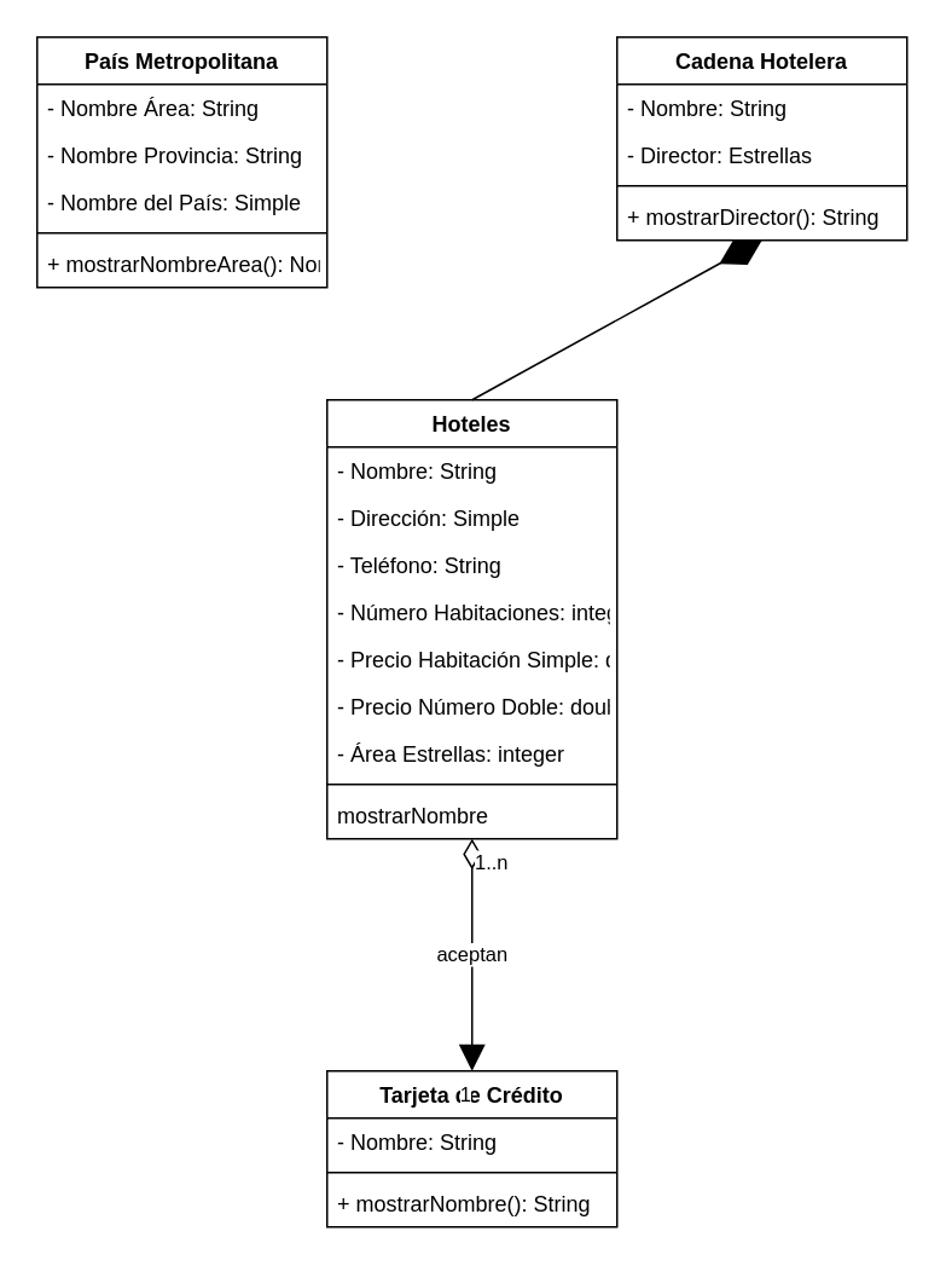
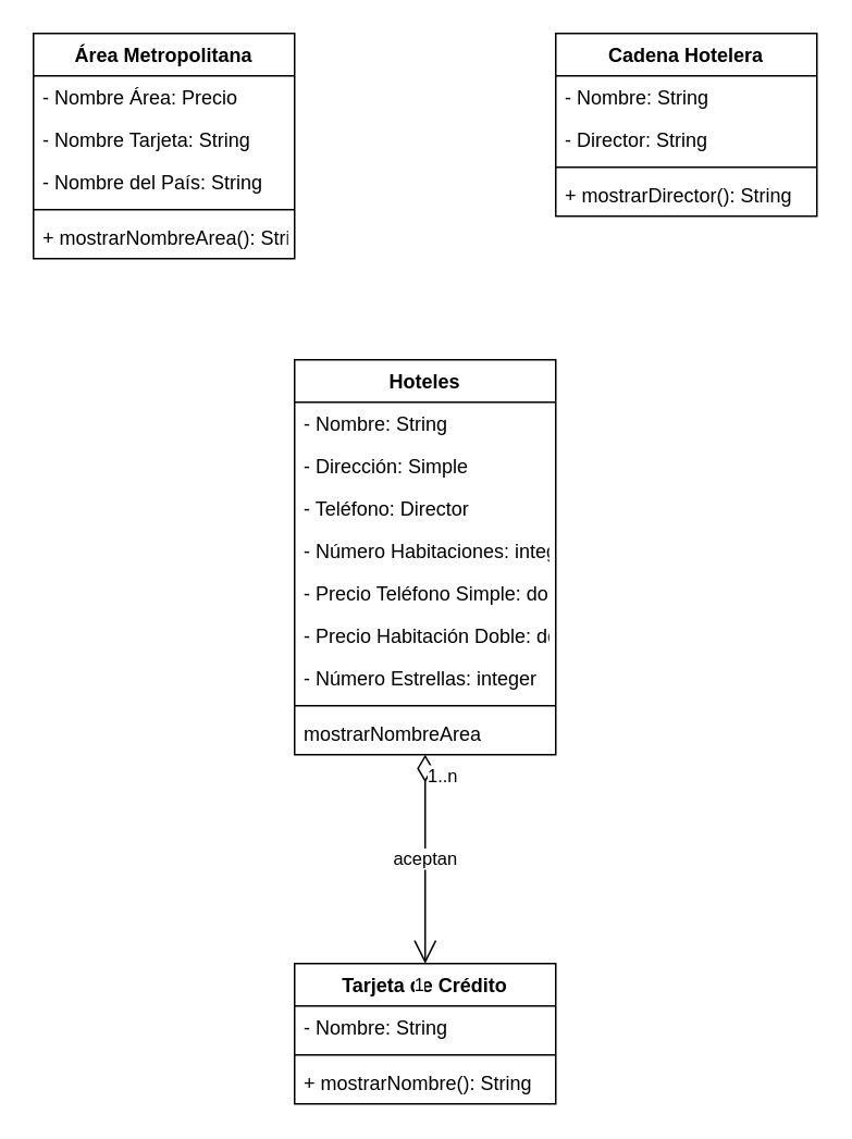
- <mxCell id="2" value="País Metropolitana" style="swimlane;fontStyle=1;align=center;verticalAlign=top;childLayout=stackLayout;horizontal=1;startSize=26;horizontalStack=0;resizeParent=1;resizeParentMax=0;resizeLast=0;collapsible=1;marginBottom=0;" vertex="1" parent="1"><mxGeometry x="20" y="20" width="160" height="138" as="geometry" /></mxCell>
+ <mxCell id="2" value="Área Metropolitana" style="swimlane;fontStyle=1;align=center;verticalAlign=top;childLayout=stackLayout;horizontal=1;startSize=26;horizontalStack=0;resizeParent=1;resizeParentMax=0;resizeLast=0;collapsible=1;marginBottom=0;" vertex="1" parent="1"><mxGeometry x="20" y="20" width="160" height="138" as="geometry" /></mxCell>
- <mxCell id="3" value="- Nombre Área: String" style="text;strokeColor=none;fillColor=none;align=left;verticalAlign=top;spacingLeft=4;spacingRight=4;overflow=hidden;rotatable=0;points=[[0,0.5],[1,0.5]];portConstraint=eastwest;" vertex="1" parent="2"><mxGeometry y="26" width="160" height="26" as="geometry" /></mxCell>
+ <mxCell id="3" value="- Nombre Área: Precio" style="text;strokeColor=none;fillColor=none;align=left;verticalAlign=top;spacingLeft=4;spacingRight=4;overflow=hidden;rotatable=0;points=[[0,0.5],[1,0.5]];portConstraint=eastwest;" vertex="1" parent="2"><mxGeometry y="26" width="160" height="26" as="geometry" /></mxCell>
- <mxCell id="4" value="- Nombre Provincia: String" style="text;strokeColor=none;fillColor=none;align=left;verticalAlign=top;spacingLeft=4;spacingRight=4;overflow=hidden;rotatable=0;points=[[0,0.5],[1,0.5]];portConstraint=eastwest;" vertex="1" parent="2"><mxGeometry y="52" width="160" height="26" as="geometry" /></mxCell>
+ <mxCell id="4" value="- Nombre Tarjeta: String" style="text;strokeColor=none;fillColor=none;align=left;verticalAlign=top;spacingLeft=4;spacingRight=4;overflow=hidden;rotatable=0;points=[[0,0.5],[1,0.5]];portConstraint=eastwest;" vertex="1" parent="2"><mxGeometry y="52" width="160" height="26" as="geometry" /></mxCell>
- <mxCell id="24" value="- Director: Estrellas" style="text;strokeColor=none;fillColor=none;align=left;verticalAlign=top;spacingLeft=4;spacingRight=4;overflow=hidden;rotatable=0;points=[[0,0.5],[1,0.5]];portConstraint=eastwest;" vertex="1" parent="22"><mxGeometry y="52" width="160" height="26" as="geometry" /></mxCell>
+ <mxCell id="24" value="- Director: String" style="text;strokeColor=none;fillColor=none;align=left;verticalAlign=top;spacingLeft=4;spacingRight=4;overflow=hidden;rotatable=0;points=[[0,0.5],[1,0.5]];portConstraint=eastwest;" vertex="1" parent="22"><mxGeometry y="52" width="160" height="26" as="geometry" /></mxCell>
- <mxCell id="5" value="- Nombre del País: Simple" style="text;strokeColor=none;fillColor=none;align=left;verticalAlign=top;spacingLeft=4;spacingRight=4;overflow=hidden;rotatable=0;points=[[0,0.5],[1,0.5]];portConstraint=eastwest;" vertex="1" parent="2"><mxGeometry y="78" width="160" height="26" as="geometry" /></mxCell>
+ <mxCell id="5" value="- Nombre del País: String" style="text;strokeColor=none;fillColor=none;align=left;verticalAlign=top;spacingLeft=4;spacingRight=4;overflow=hidden;rotatable=0;points=[[0,0.5],[1,0.5]];portConstraint=eastwest;" vertex="1" parent="2"><mxGeometry y="78" width="160" height="26" as="geometry" /></mxCell>
- <mxCell id="7" value="+ mostrarNombreArea(): Nombre" style="text;strokeColor=none;fillColor=none;align=left;verticalAlign=top;spacingLeft=4;spacingRight=4;overflow=hidden;rotatable=0;points=[[0,0.5],[1,0.5]];portConstraint=eastwest;" vertex="1" parent="2"><mxGeometry y="112" width="160" height="26" as="geometry" /></mxCell>
+ <mxCell id="7" value="+ mostrarNombreArea(): String" style="text;strokeColor=none;fillColor=none;align=left;verticalAlign=top;spacingLeft=4;spacingRight=4;overflow=hidden;rotatable=0;points=[[0,0.5],[1,0.5]];portConstraint=eastwest;" vertex="1" parent="2"><mxGeometry y="112" width="160" height="26" as="geometry" /></mxCell>
- <mxCell id="27" value="" style="endArrow=diamondThin;endFill=1;endSize=24;html=1;rounded=0;exitX=0.5;exitY=0;exitDx=0;exitDy=0;entryX=0.5;entryY=1;entryDx=0;entryDy=0;" edge="1" parent="1" source="12" target="22"><mxGeometry width="160" relative="1" as="geometry"><mxPoint x="350" y="186" as="sourcePoint" /><mxPoint x="320" y="150" as="targetPoint" /></mxGeometry></mxCell>
- <mxCell id="15" value="- Teléfono: String" style="text;strokeColor=none;fillColor=none;align=left;verticalAlign=top;spacingLeft=4;spacingRight=4;overflow=hidden;rotatable=0;points=[[0,0.5],[1,0.5]];portConstraint=eastwest;" vertex="1" parent="12"><mxGeometry y="78" width="160" height="26" as="geometry" /></mxCell>
+ <mxCell id="15" value="- Teléfono: Director" style="text;strokeColor=none;fillColor=none;align=left;verticalAlign=top;spacingLeft=4;spacingRight=4;overflow=hidden;rotatable=0;points=[[0,0.5],[1,0.5]];portConstraint=eastwest;" vertex="1" parent="12"><mxGeometry y="78" width="160" height="26" as="geometry" /></mxCell>
- <mxCell id="17" value="- Precio Habitación Simple: double" style="text;strokeColor=none;fillColor=none;align=left;verticalAlign=top;spacingLeft=4;spacingRight=4;overflow=hidden;rotatable=0;points=[[0,0.5],[1,0.5]];portConstraint=eastwest;" vertex="1" parent="12"><mxGeometry y="130" width="160" height="26" as="geometry" /></mxCell>
+ <mxCell id="17" value="- Precio Teléfono Simple: double" style="text;strokeColor=none;fillColor=none;align=left;verticalAlign=top;spacingLeft=4;spacingRight=4;overflow=hidden;rotatable=0;points=[[0,0.5],[1,0.5]];portConstraint=eastwest;" vertex="1" parent="12"><mxGeometry y="130" width="160" height="26" as="geometry" /></mxCell>
- <mxCell id="18" value="- Precio Número Doble: double" style="text;strokeColor=none;fillColor=none;align=left;verticalAlign=top;spacingLeft=4;spacingRight=4;overflow=hidden;rotatable=0;points=[[0,0.5],[1,0.5]];portConstraint=eastwest;" vertex="1" parent="12"><mxGeometry y="156" width="160" height="26" as="geometry" /></mxCell>
+ <mxCell id="18" value="- Precio Habitación Doble: double" style="text;strokeColor=none;fillColor=none;align=left;verticalAlign=top;spacingLeft=4;spacingRight=4;overflow=hidden;rotatable=0;points=[[0,0.5],[1,0.5]];portConstraint=eastwest;" vertex="1" parent="12"><mxGeometry y="156" width="160" height="26" as="geometry" /></mxCell>
- <mxCell id="19" value="- Área Estrellas: integer" style="text;strokeColor=none;fillColor=none;align=left;verticalAlign=top;spacingLeft=4;spacingRight=4;overflow=hidden;rotatable=0;points=[[0,0.5],[1,0.5]];portConstraint=eastwest;" vertex="1" parent="12"><mxGeometry y="182" width="160" height="26" as="geometry" /></mxCell>
+ <mxCell id="19" value="- Número Estrellas: integer" style="text;strokeColor=none;fillColor=none;align=left;verticalAlign=top;spacingLeft=4;spacingRight=4;overflow=hidden;rotatable=0;points=[[0,0.5],[1,0.5]];portConstraint=eastwest;" vertex="1" parent="12"><mxGeometry y="182" width="160" height="26" as="geometry" /></mxCell>
- <mxCell id="21" value="mostrarNombre" style="text;strokeColor=none;fillColor=none;align=left;verticalAlign=top;spacingLeft=4;spacingRight=4;overflow=hidden;rotatable=0;points=[[0,0.5],[1,0.5]];portConstraint=eastwest;" vertex="1" parent="12"><mxGeometry y="216" width="160" height="26" as="geometry" /></mxCell>
+ <mxCell id="21" value="mostrarNombreArea" style="text;strokeColor=none;fillColor=none;align=left;verticalAlign=top;spacingLeft=4;spacingRight=4;overflow=hidden;rotatable=0;points=[[0,0.5],[1,0.5]];portConstraint=eastwest;" vertex="1" parent="12"><mxGeometry y="216" width="160" height="26" as="geometry" /></mxCell>
- <mxCell id="28" value="aceptan" style="endArrow=block;html=1;endSize=12;startArrow=diamondThin;startSize=14;startFill=0;edgeStyle=orthogonalEdgeStyle;rounded=0;entryX=0.5;entryY=0;entryDx=0;entryDy=0;exitX=0.5;exitY=1;exitDx=0;exitDy=0;" edge="1" parent="1" source="12" target="8"><mxGeometry relative="1" as="geometry"><mxPoint x="440" y="490" as="sourcePoint" /><mxPoint x="110" y="440" as="targetPoint" /><mxPoint as="offset" /></mxGeometry></mxCell>
+ <mxCell id="28" value="aceptan" style="endArrow=open;html=1;endSize=12;startArrow=diamondThin;startSize=14;startFill=0;edgeStyle=orthogonalEdgeStyle;rounded=0;entryX=0.5;entryY=0;entryDx=0;entryDy=0;exitX=0.5;exitY=1;exitDx=0;exitDy=0;" edge="1" parent="1" source="12" target="8"><mxGeometry relative="1" as="geometry"><mxPoint x="440" y="490" as="sourcePoint" /><mxPoint x="110" y="440" as="targetPoint" /><mxPoint as="offset" /></mxGeometry></mxCell>
